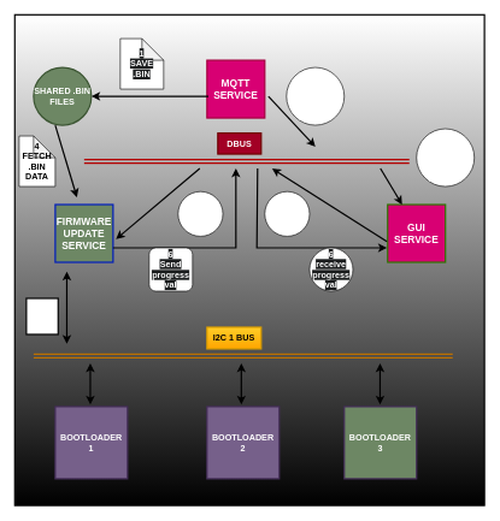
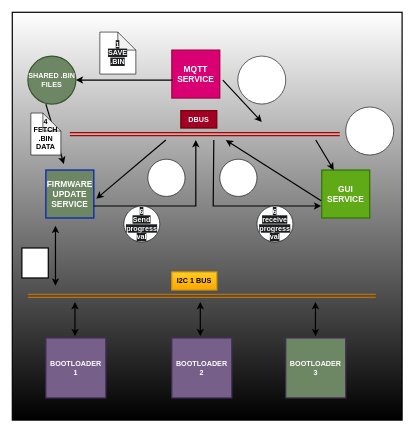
- <mxCell id="31" value="&lt;b&gt;4&lt;br&gt;&lt;/b&gt;&lt;b&gt;FETCH&lt;br&gt;.BIN&lt;br&gt;DATA&lt;/b&gt;" style="shape=note;whiteSpace=wrap;html=1;backgroundOutline=1;darkOpacity=0.05;" parent="1" vertex="1"><mxGeometry x="26" y="188" width="50" height="70" as="geometry" /></mxCell>
+ <mxCell id="31" value="&lt;b&gt;4&lt;br&gt;&lt;/b&gt;&lt;b&gt;FETCH&lt;br&gt;.BIN&lt;br&gt;DATA&lt;/b&gt;" style="shape=note;whiteSpace=wrap;html=1;backgroundOutline=1;darkOpacity=0.05;" parent="1" vertex="1"><mxGeometry x="51" y="188" width="50" height="70" as="geometry" /></mxCell>
- <mxCell id="5" value="&lt;b style=&quot;font-size: 14px;&quot;&gt;GUI&lt;br&gt;SERVICE&lt;br&gt;&lt;/b&gt;" style="whiteSpace=wrap;html=1;aspect=fixed;strokeWidth=2;fillColor=#d80073;fontColor=#ffffff;strokeColor=#2D7600;" parent="1" vertex="1"><mxGeometry x="536" y="283" width="80" height="80" as="geometry" /></mxCell>
+ <mxCell id="5" value="&lt;b style=&quot;font-size: 14px;&quot;&gt;GUI&lt;br&gt;SERVICE&lt;br&gt;&lt;/b&gt;" style="whiteSpace=wrap;html=1;aspect=fixed;strokeWidth=2;fillColor=#60a917;fontColor=#ffffff;strokeColor=#2D7600;" parent="1" vertex="1"><mxGeometry x="536" y="283" width="80" height="80" as="geometry" /></mxCell>
- <mxCell id="33" value="&lt;b style=&quot;border-color: rgb(0, 0, 0); font-family: Helvetica; font-size: 12px; font-style: normal; font-variant-ligatures: normal; font-variant-caps: normal; letter-spacing: normal; orphans: 2; text-align: center; text-indent: 0px; text-transform: none; widows: 2; word-spacing: 0px; -webkit-text-stroke-width: 0px; background-color: rgb(27, 29, 30); text-decoration-thickness: initial; text-decoration-style: initial; text-decoration-color: initial;&quot;&gt;6&lt;br style=&quot;border-color: rgb(0, 0, 0);&quot;&gt;Send progress&lt;br style=&quot;border-color: rgb(0, 0, 0);&quot;&gt;val&lt;/b&gt;" style="whiteSpace=wrap;html=1;aspect=fixed;fontColor=#FFFFFF;rounded=1;" parent="1" vertex="1"><mxGeometry x="206" y="343" width="60" height="60" as="geometry" /></mxCell>
+ <mxCell id="33" value="&lt;b style=&quot;border-color: rgb(0, 0, 0); font-family: Helvetica; font-size: 12px; font-style: normal; font-variant-ligatures: normal; font-variant-caps: normal; letter-spacing: normal; orphans: 2; text-align: center; text-indent: 0px; text-transform: none; widows: 2; word-spacing: 0px; -webkit-text-stroke-width: 0px; background-color: rgb(27, 29, 30); text-decoration-thickness: initial; text-decoration-style: initial; text-decoration-color: initial;&quot;&gt;6&lt;br style=&quot;border-color: rgb(0, 0, 0);&quot;&gt;Send progress&lt;br style=&quot;border-color: rgb(0, 0, 0);&quot;&gt;val&lt;/b&gt;" style="ellipse;whiteSpace=wrap;html=1;aspect=fixed;fontColor=#FFFFFF;" parent="1" vertex="1"><mxGeometry x="206" y="343" width="60" height="60" as="geometry" /></mxCell>
